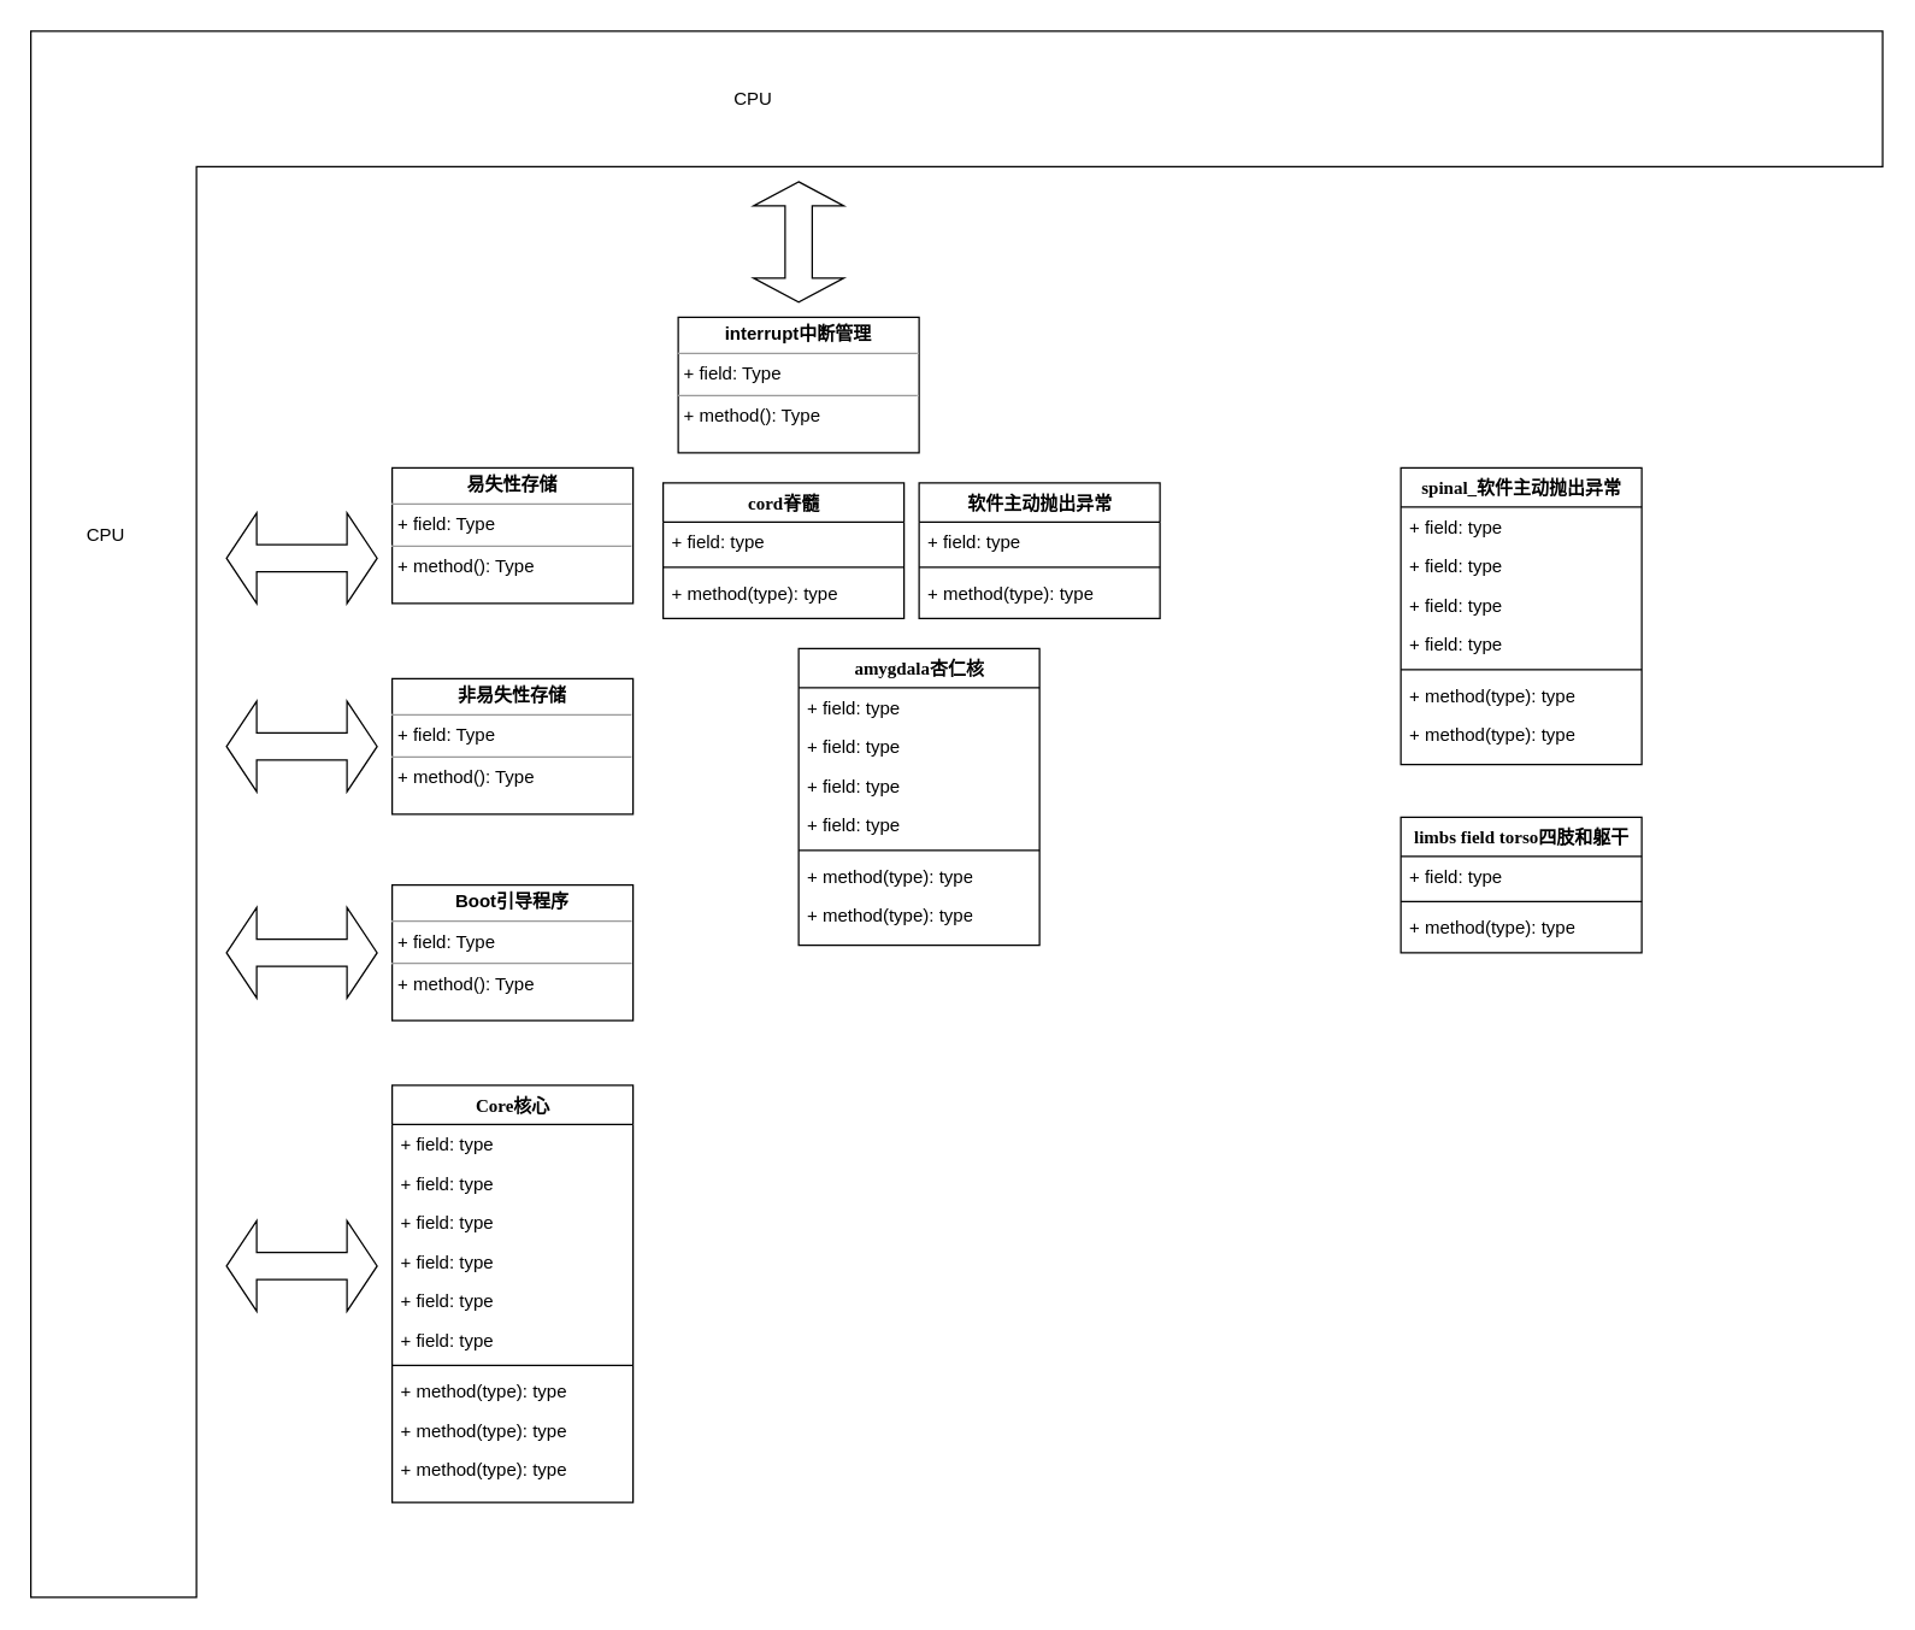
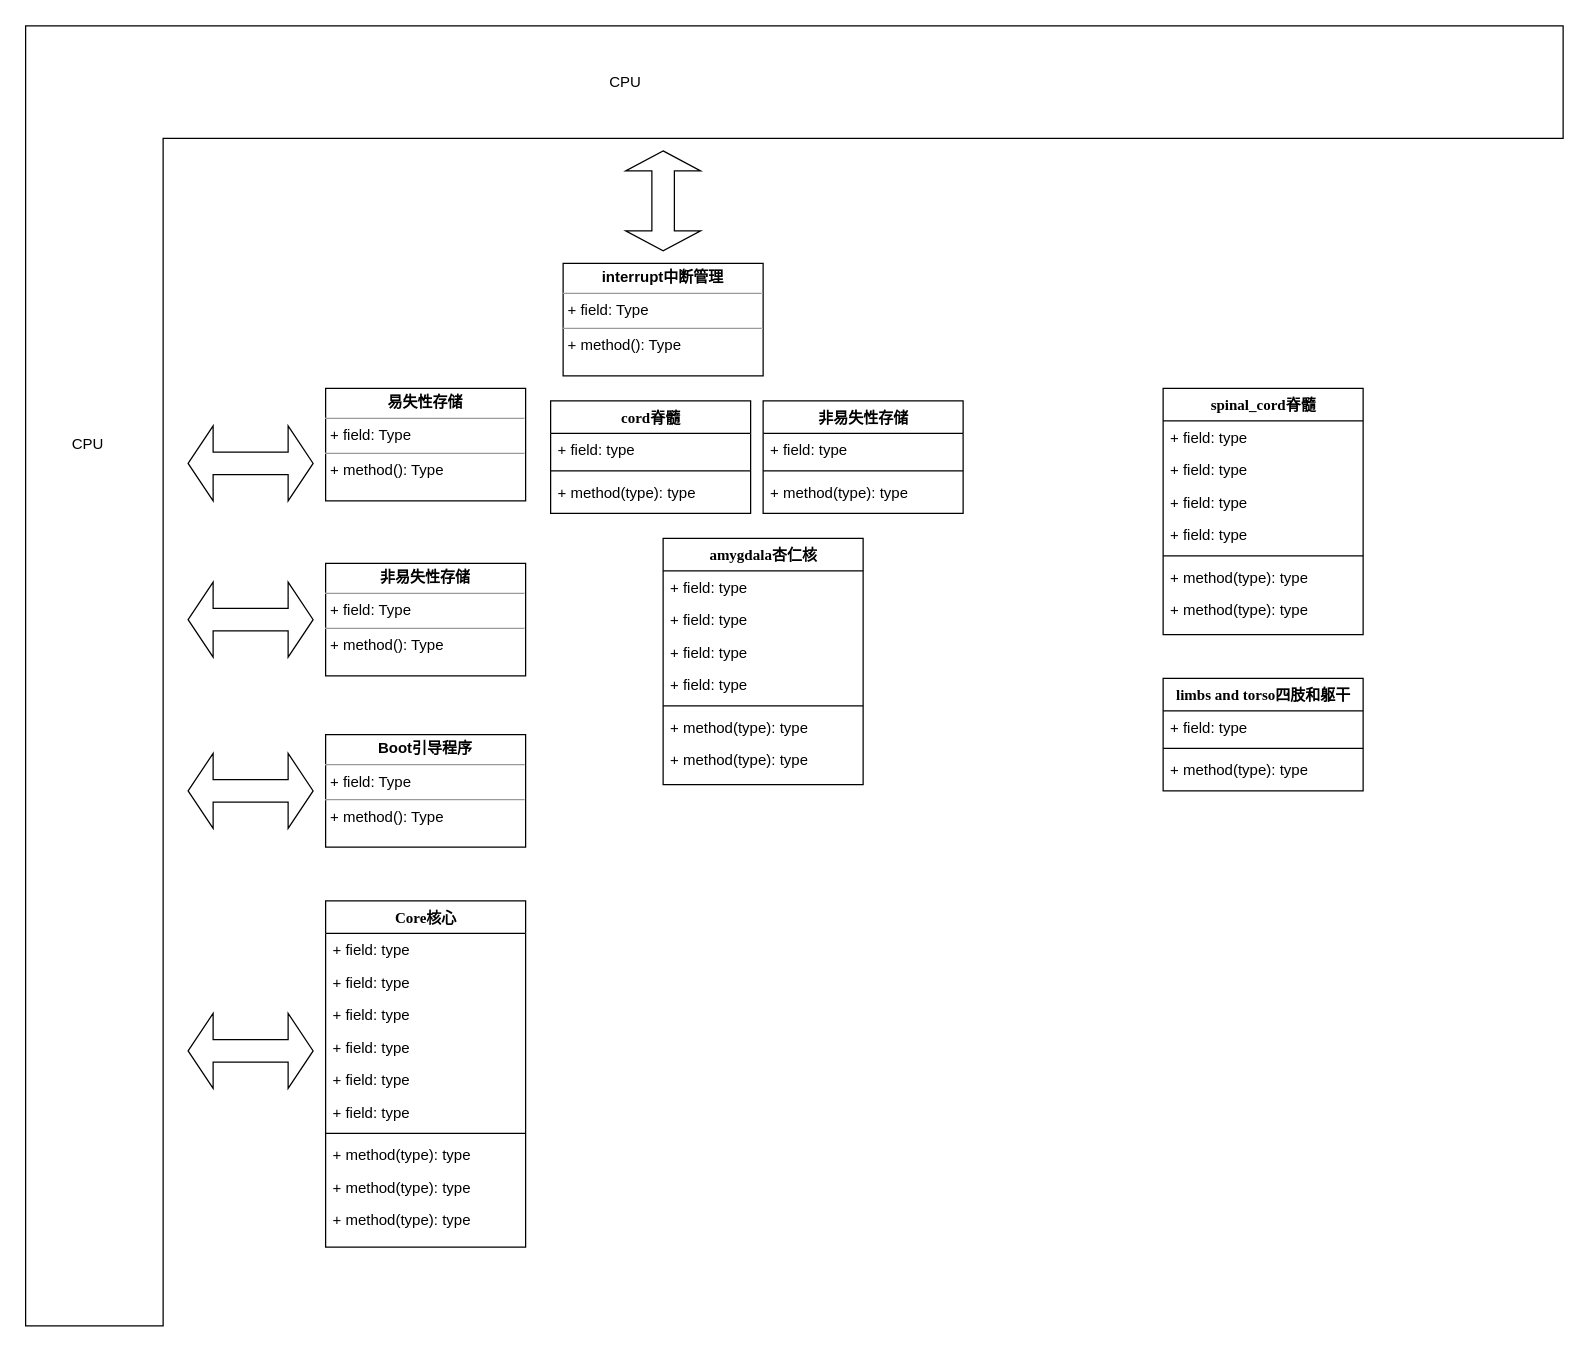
- <mxCell id="33" value="spinal_软件主动抛出异常" style="swimlane;html=1;fontStyle=1;align=center;verticalAlign=top;childLayout=stackLayout;horizontal=1;startSize=26;horizontalStack=0;resizeParent=1;resizeLast=0;collapsible=1;marginBottom=0;swimlaneFillColor=#ffffff;rounded=0;shadow=0;comic=0;labelBackgroundColor=none;strokeWidth=1;fillColor=none;fontFamily=Verdana;fontSize=12" vertex="1" parent="1"><mxGeometry x="930" y="310" width="160" height="197" as="geometry" /></mxCell>
+ <mxCell id="33" value="spinal_cord脊髓" style="swimlane;html=1;fontStyle=1;align=center;verticalAlign=top;childLayout=stackLayout;horizontal=1;startSize=26;horizontalStack=0;resizeParent=1;resizeLast=0;collapsible=1;marginBottom=0;swimlaneFillColor=#ffffff;rounded=0;shadow=0;comic=0;labelBackgroundColor=none;strokeWidth=1;fillColor=none;fontFamily=Verdana;fontSize=12" vertex="1" parent="1"><mxGeometry x="930" y="310" width="160" height="197" as="geometry" /></mxCell>
- <mxCell id="49" value="软件主动抛出异常" style="swimlane;html=1;fontStyle=1;align=center;verticalAlign=top;childLayout=stackLayout;horizontal=1;startSize=26;horizontalStack=0;resizeParent=1;resizeLast=0;collapsible=1;marginBottom=0;swimlaneFillColor=#ffffff;rounded=0;shadow=0;comic=0;labelBackgroundColor=none;strokeWidth=1;fillColor=none;fontFamily=Verdana;fontSize=12" vertex="1" parent="1"><mxGeometry x="610" y="320" width="160" height="90" as="geometry" /></mxCell>
+ <mxCell id="49" value="非易失性存储" style="swimlane;html=1;fontStyle=1;align=center;verticalAlign=top;childLayout=stackLayout;horizontal=1;startSize=26;horizontalStack=0;resizeParent=1;resizeLast=0;collapsible=1;marginBottom=0;swimlaneFillColor=#ffffff;rounded=0;shadow=0;comic=0;labelBackgroundColor=none;strokeWidth=1;fillColor=none;fontFamily=Verdana;fontSize=12" vertex="1" parent="1"><mxGeometry x="610" y="320" width="160" height="90" as="geometry" /></mxCell>
- <mxCell id="41" value="limbs field torso四肢和躯干" style="swimlane;html=1;fontStyle=1;align=center;verticalAlign=top;childLayout=stackLayout;horizontal=1;startSize=26;horizontalStack=0;resizeParent=1;resizeLast=0;collapsible=1;marginBottom=0;swimlaneFillColor=#ffffff;rounded=0;shadow=0;comic=0;labelBackgroundColor=none;strokeWidth=1;fillColor=none;fontFamily=Verdana;fontSize=12" vertex="1" parent="1"><mxGeometry x="930" y="542" width="160" height="90" as="geometry" /></mxCell>
+ <mxCell id="41" value="limbs and torso四肢和躯干" style="swimlane;html=1;fontStyle=1;align=center;verticalAlign=top;childLayout=stackLayout;horizontal=1;startSize=26;horizontalStack=0;resizeParent=1;resizeLast=0;collapsible=1;marginBottom=0;swimlaneFillColor=#ffffff;rounded=0;shadow=0;comic=0;labelBackgroundColor=none;strokeWidth=1;fillColor=none;fontFamily=Verdana;fontSize=12" vertex="1" parent="1"><mxGeometry x="930" y="542" width="160" height="90" as="geometry" /></mxCell>
